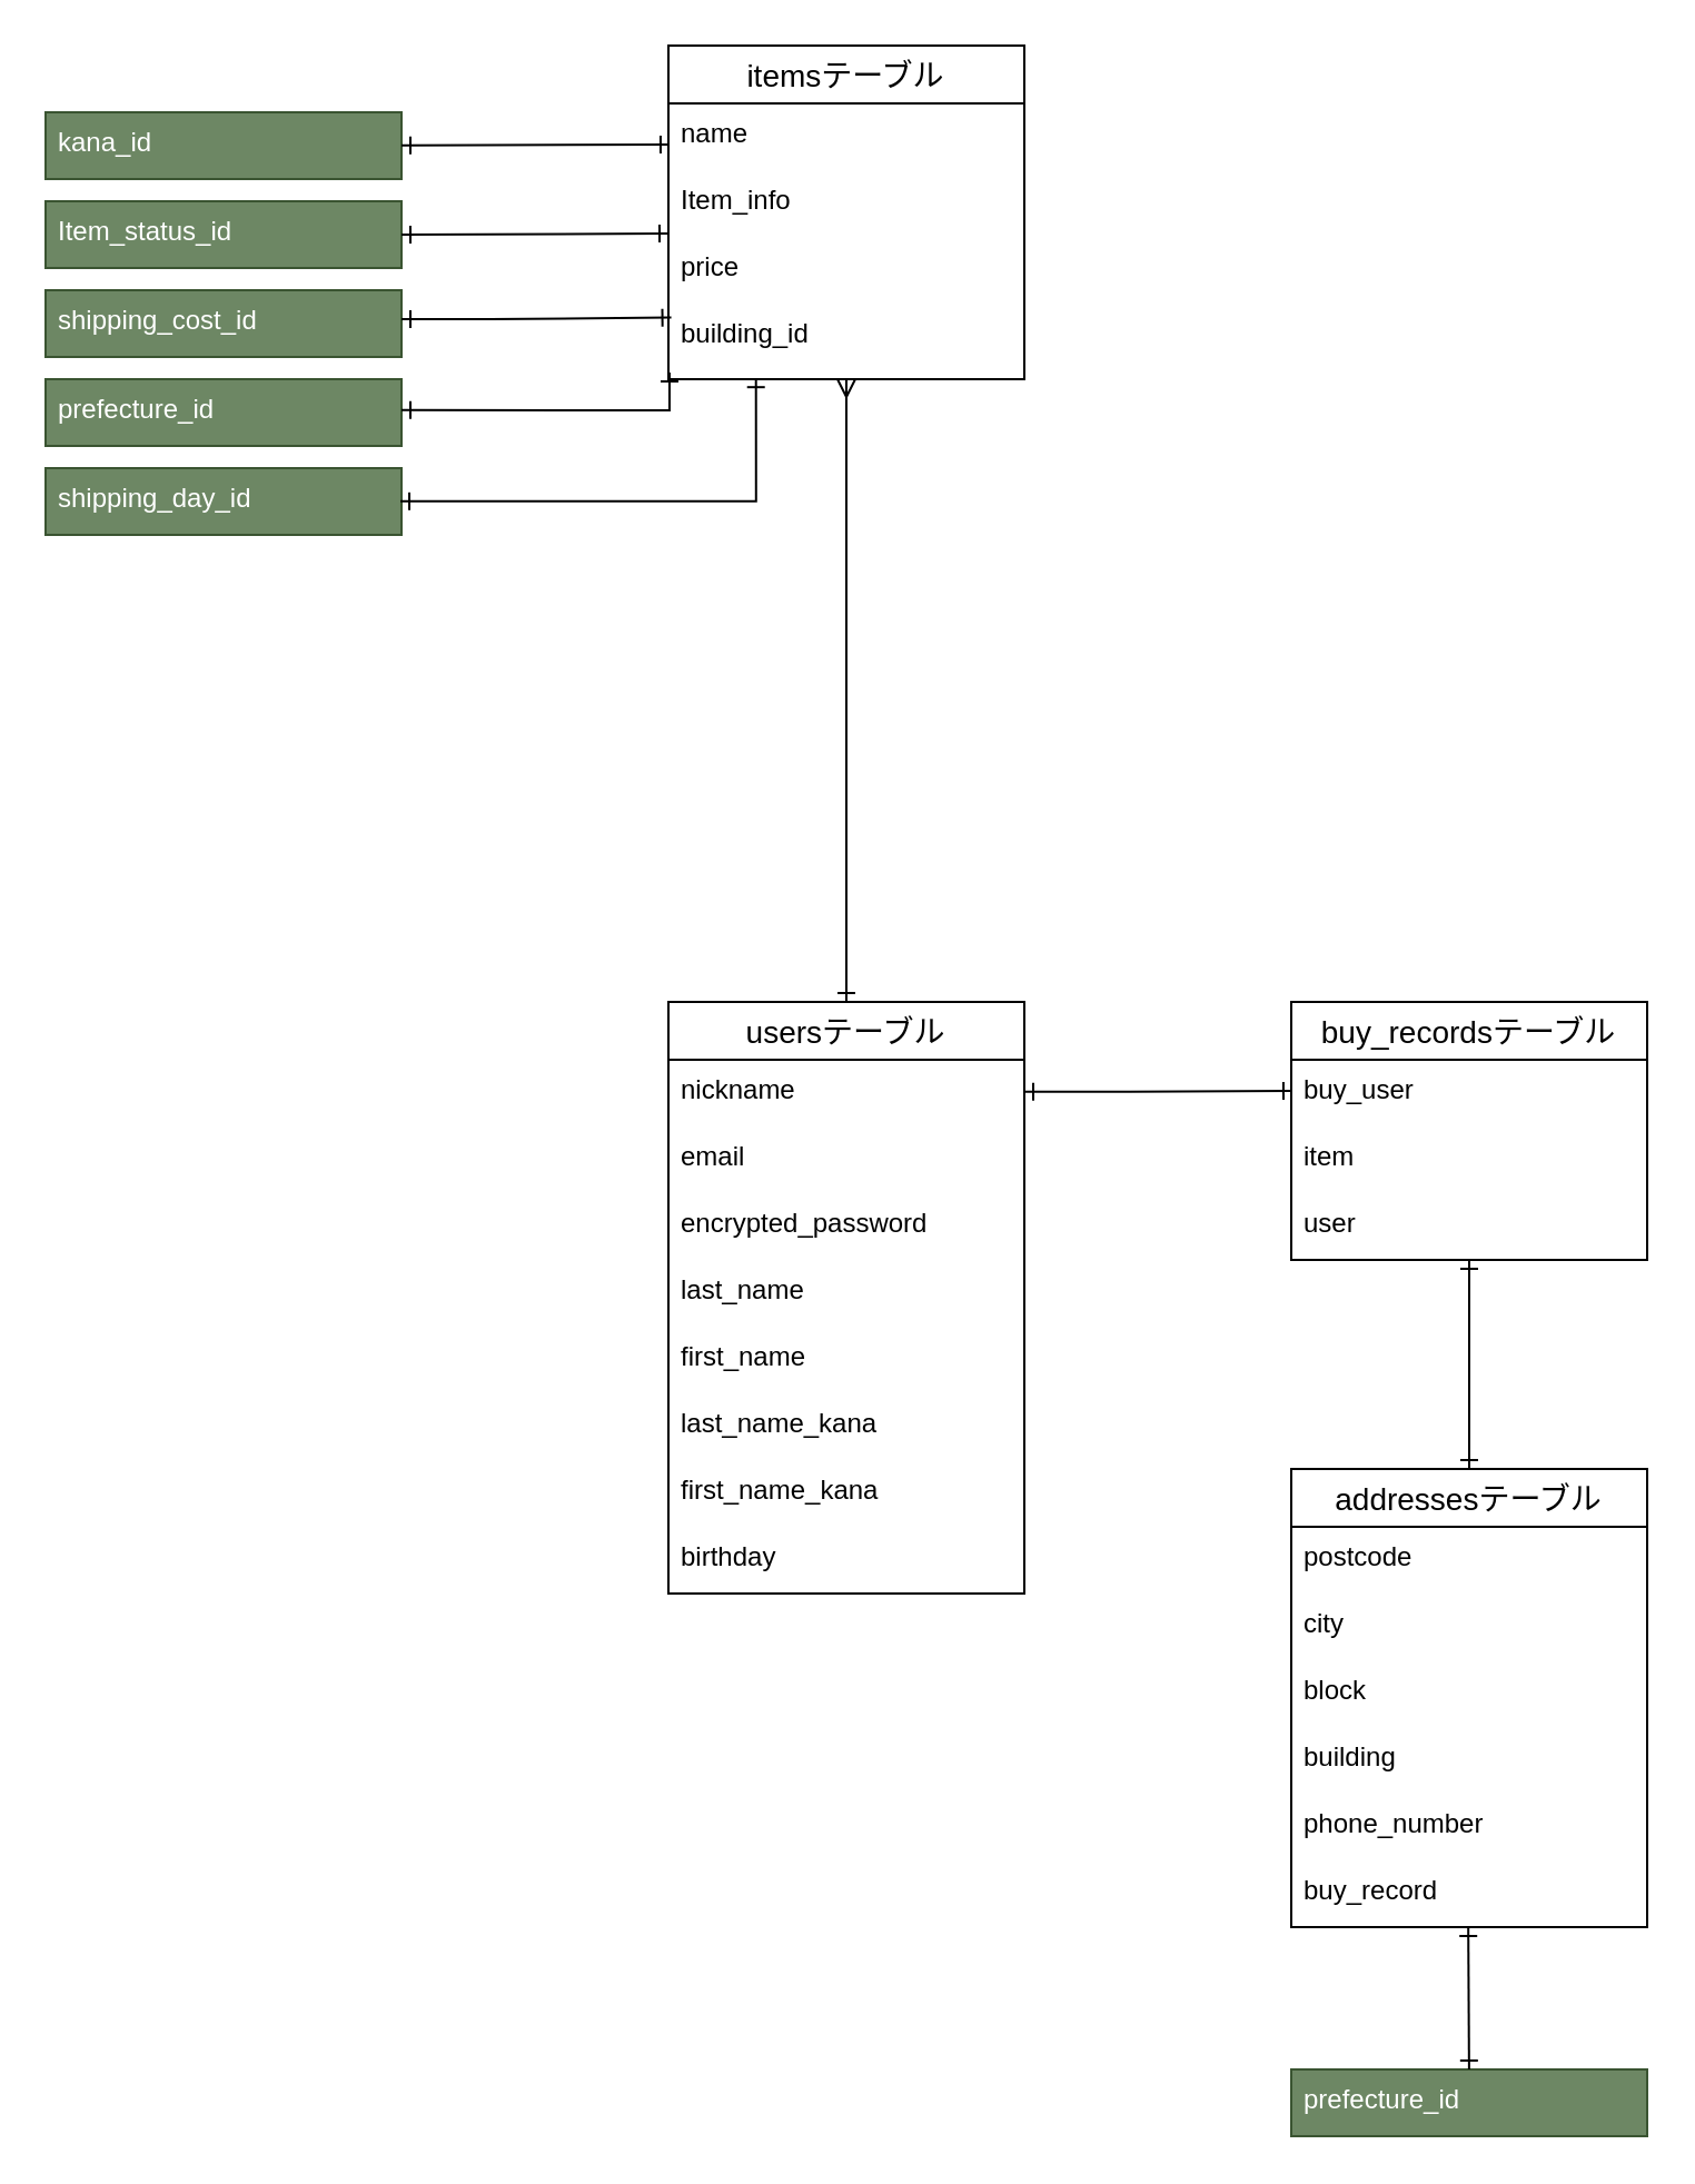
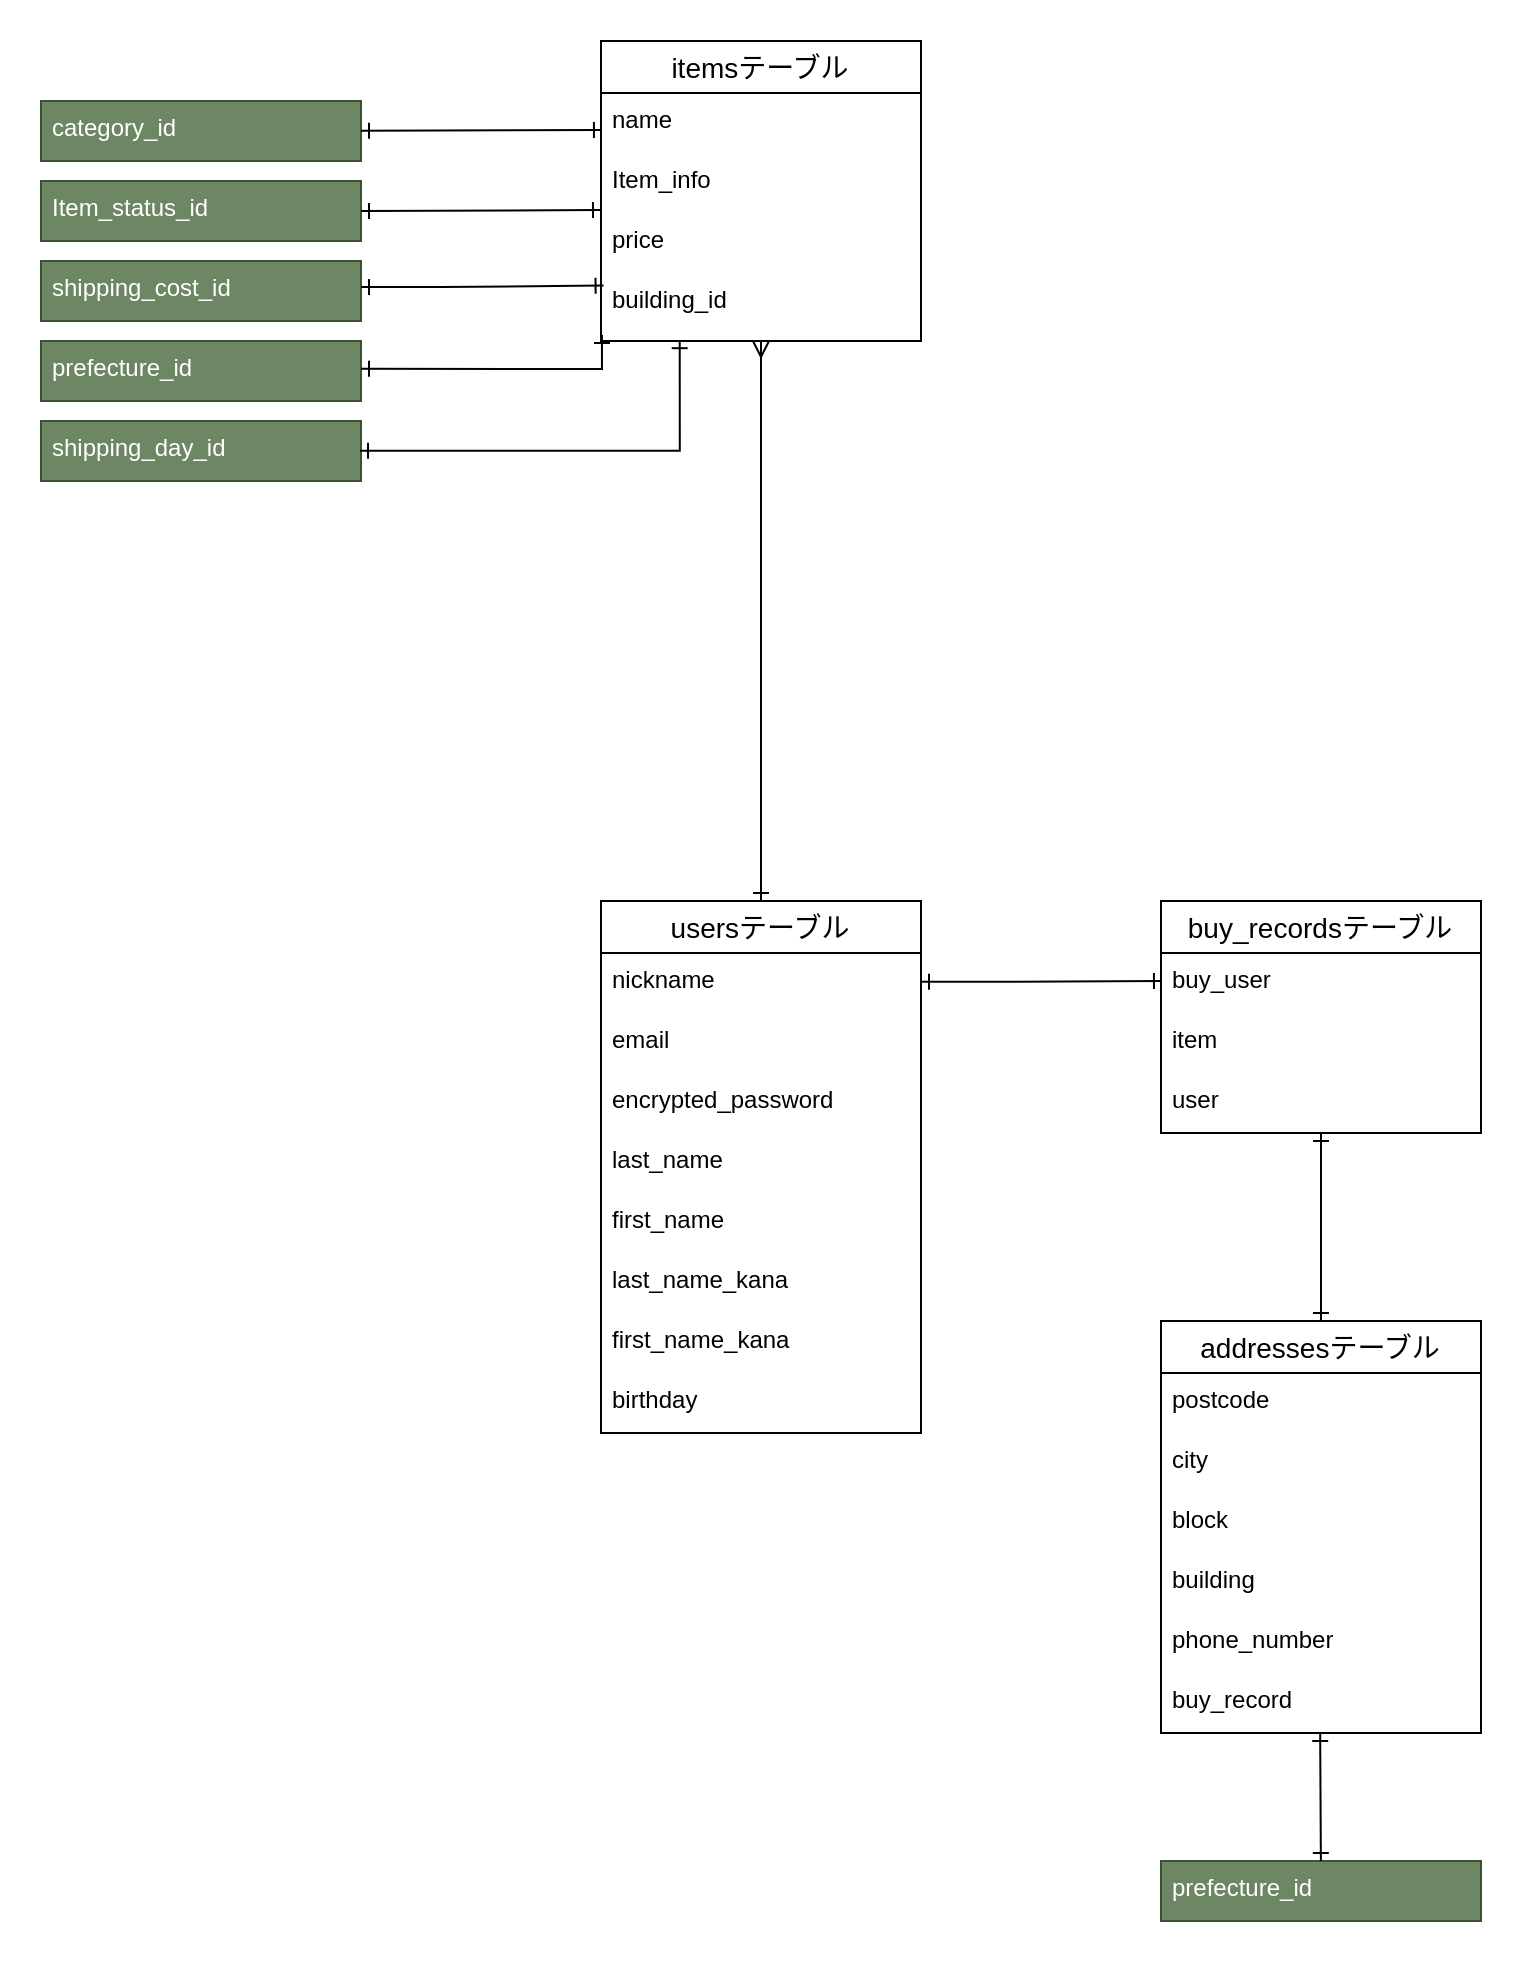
- <mxCell id="28" value="kana_id" style="text;strokeColor=#3A5431;fillColor=#6d8764;spacingLeft=4;spacingRight=4;overflow=hidden;rotatable=0;points=[[0,0.5],[1,0.5]];portConstraint=eastwest;fontSize=12;fontColor=#ffffff;" parent="1" vertex="1"><mxGeometry x="20" y="50" width="160" height="30" as="geometry" /></mxCell>
+ <mxCell id="28" value="category_id" style="text;strokeColor=#3A5431;fillColor=#6d8764;spacingLeft=4;spacingRight=4;overflow=hidden;rotatable=0;points=[[0,0.5],[1,0.5]];portConstraint=eastwest;fontSize=12;fontColor=#ffffff;" parent="1" vertex="1"><mxGeometry x="20" y="50" width="160" height="30" as="geometry" /></mxCell>
